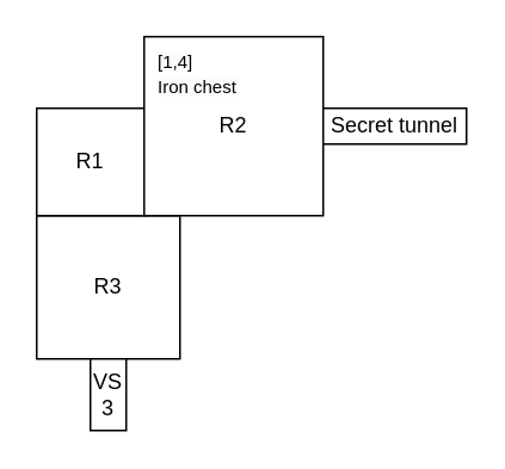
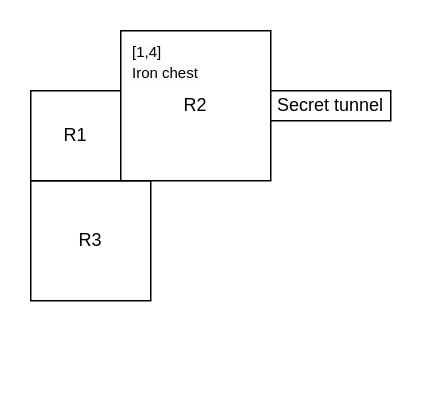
- <mxCell id="6" value="VS&lt;br&gt;3" style="rounded=0;whiteSpace=wrap;html=1;" vertex="1" parent="1"><mxGeometry x="50" y="200" width="20" height="40" as="geometry" /></mxCell>
